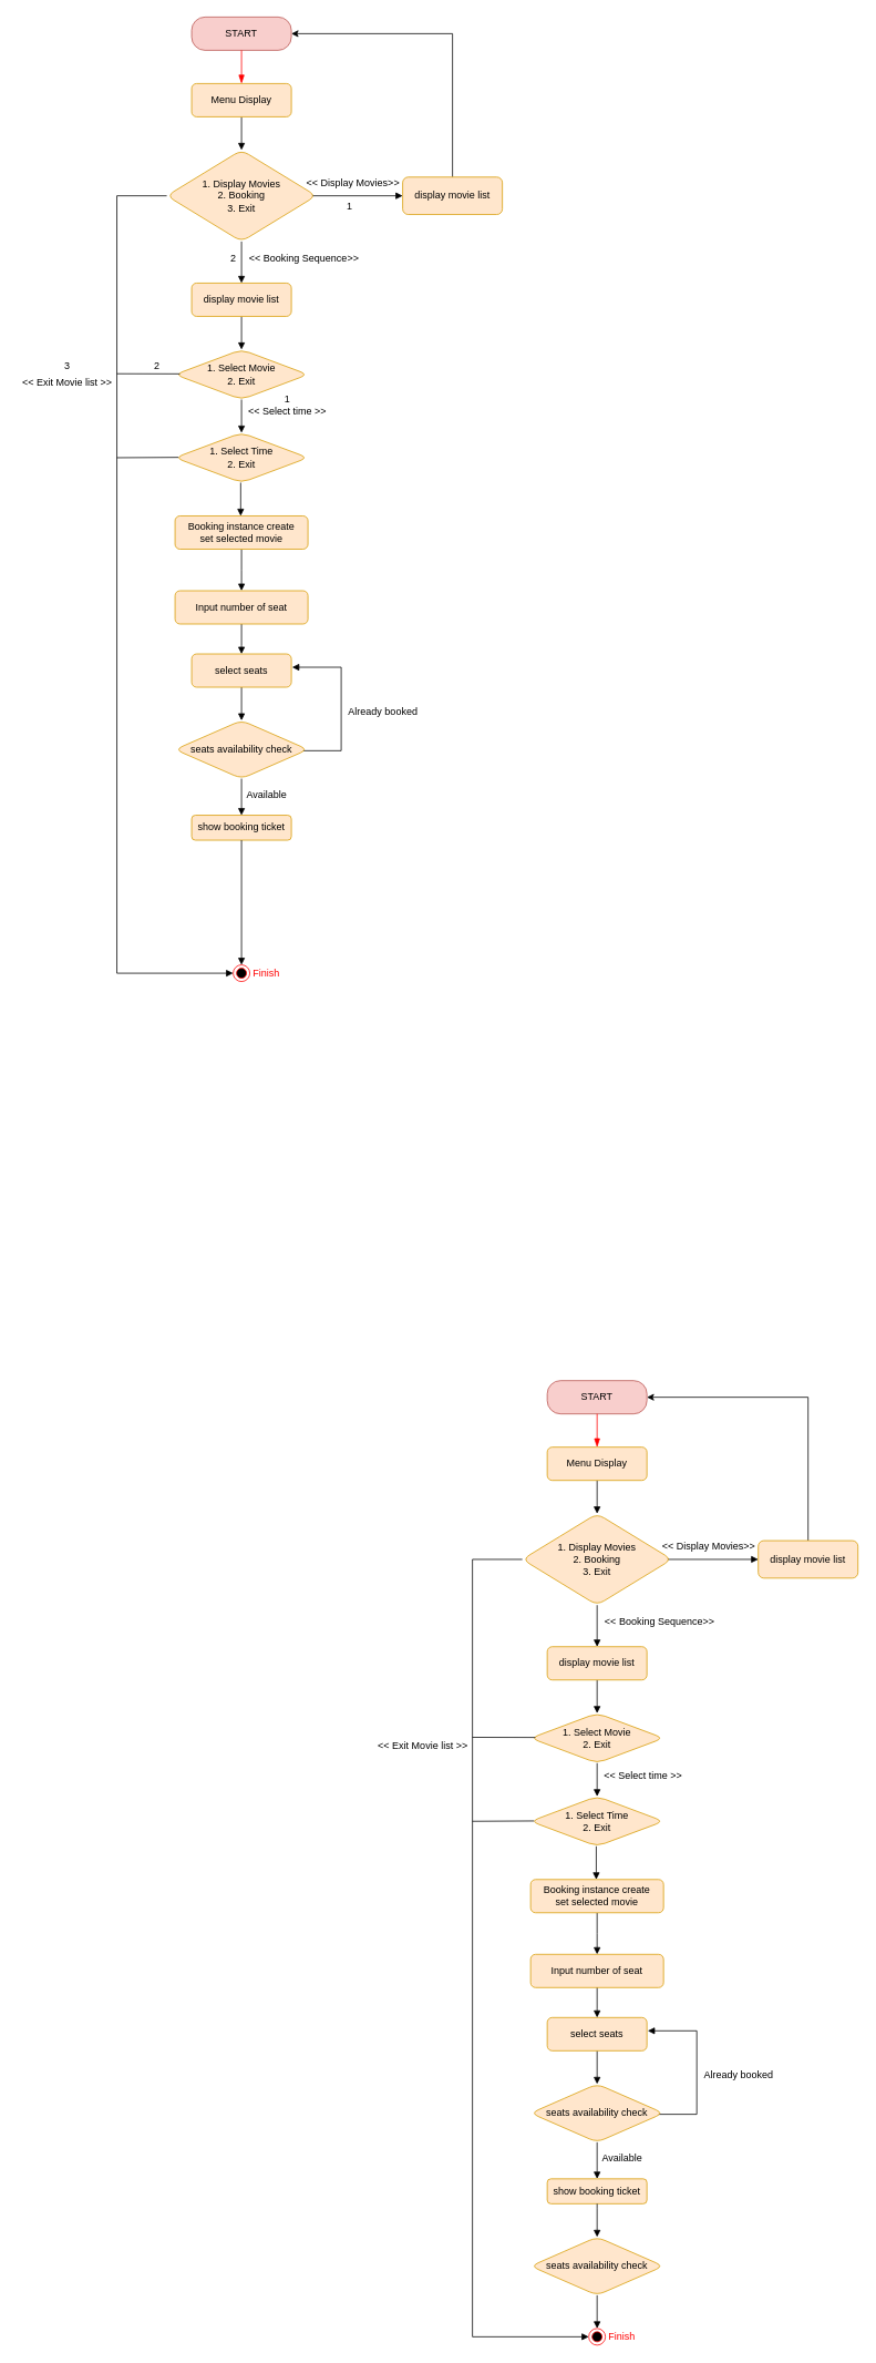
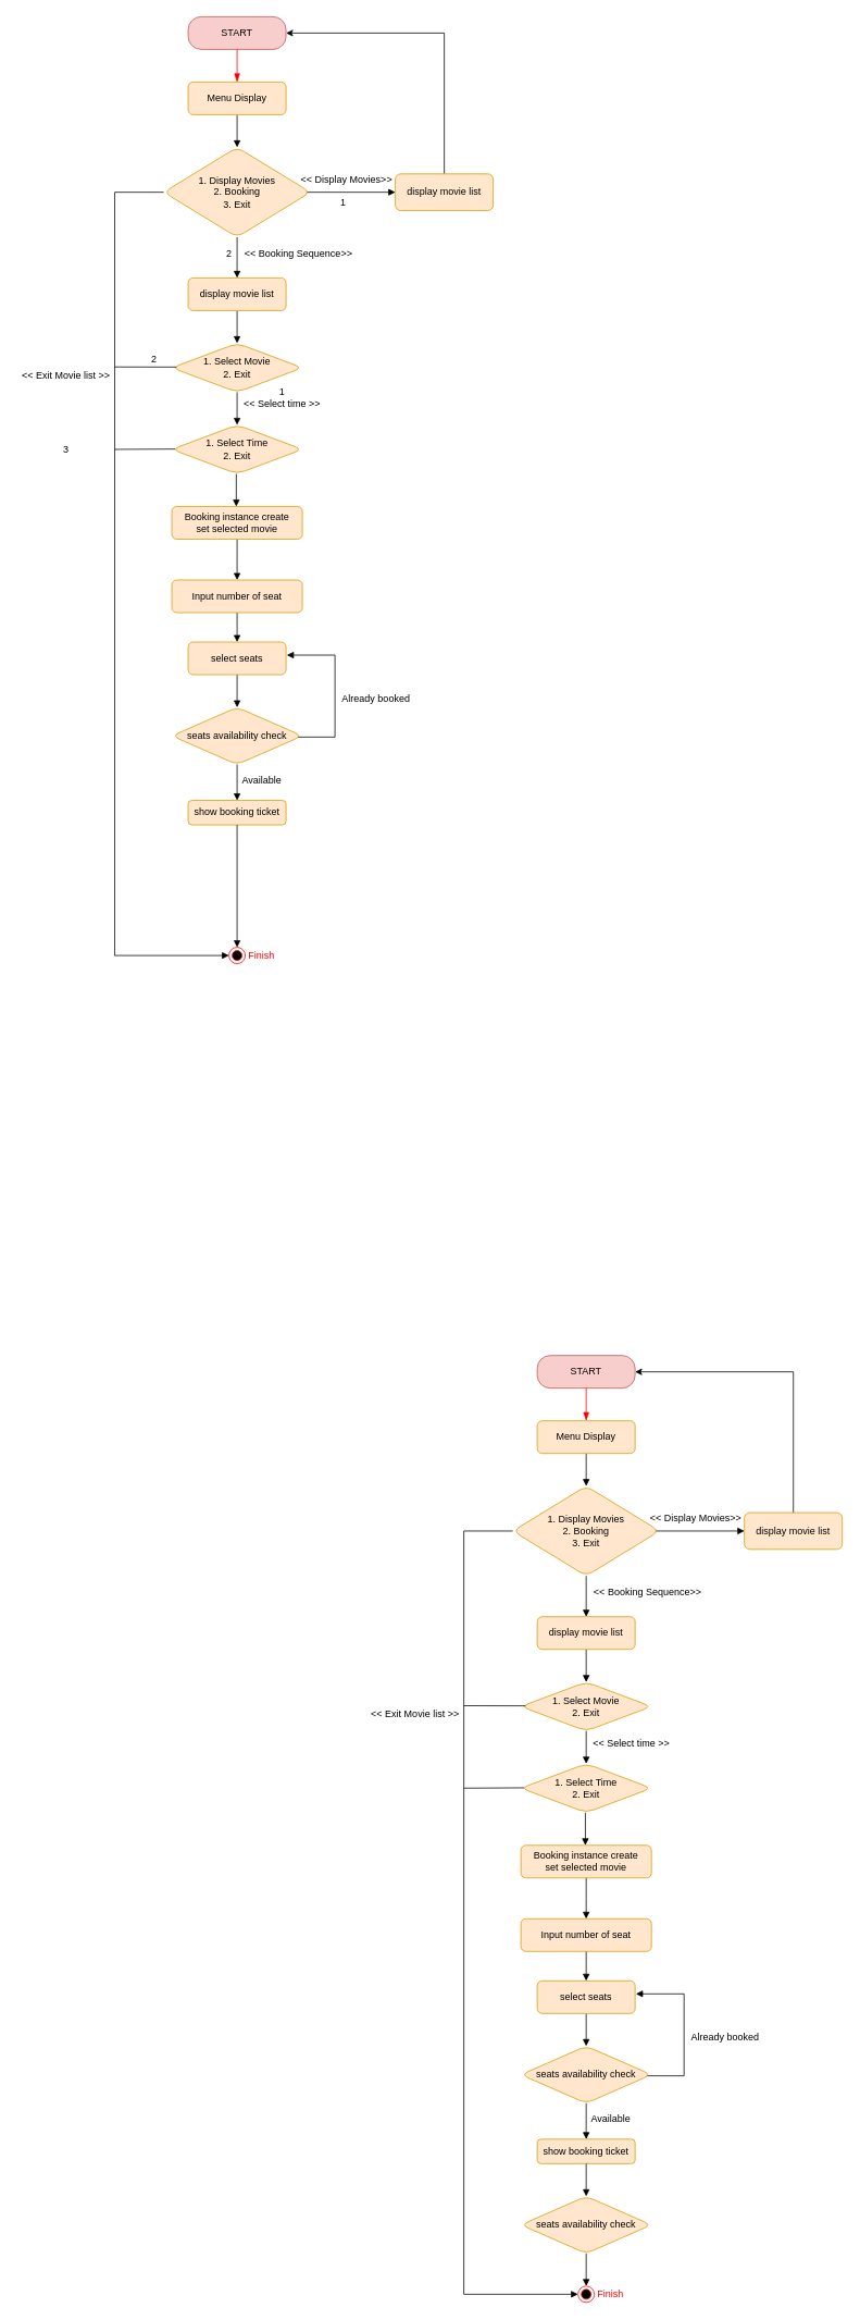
- <mxCell id="80" value="3" style="text;html=1;align=center;verticalAlign=middle;resizable=0;points=[];autosize=1;" vertex="1" parent="1"><mxGeometry x="70" y="430" width="20" height="20" as="geometry" /></mxCell>
+ <mxCell id="80" value="3" style="text;html=1;align=center;verticalAlign=middle;resizable=0;points=[];autosize=1;" vertex="1" parent="1"><mxGeometry x="70" y="540" width="20" height="20" as="geometry" /></mxCell>
